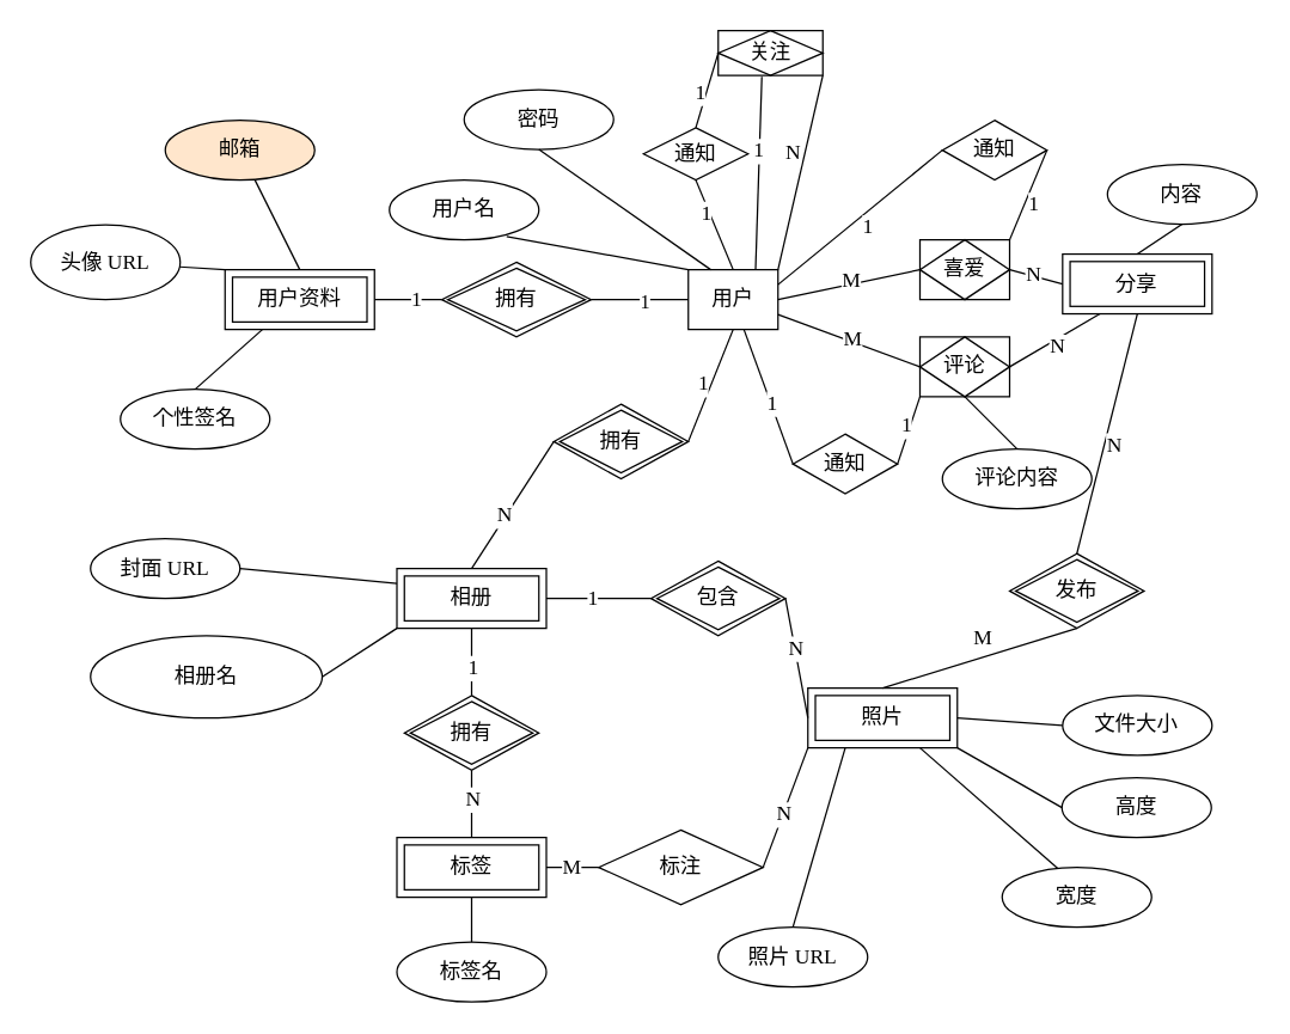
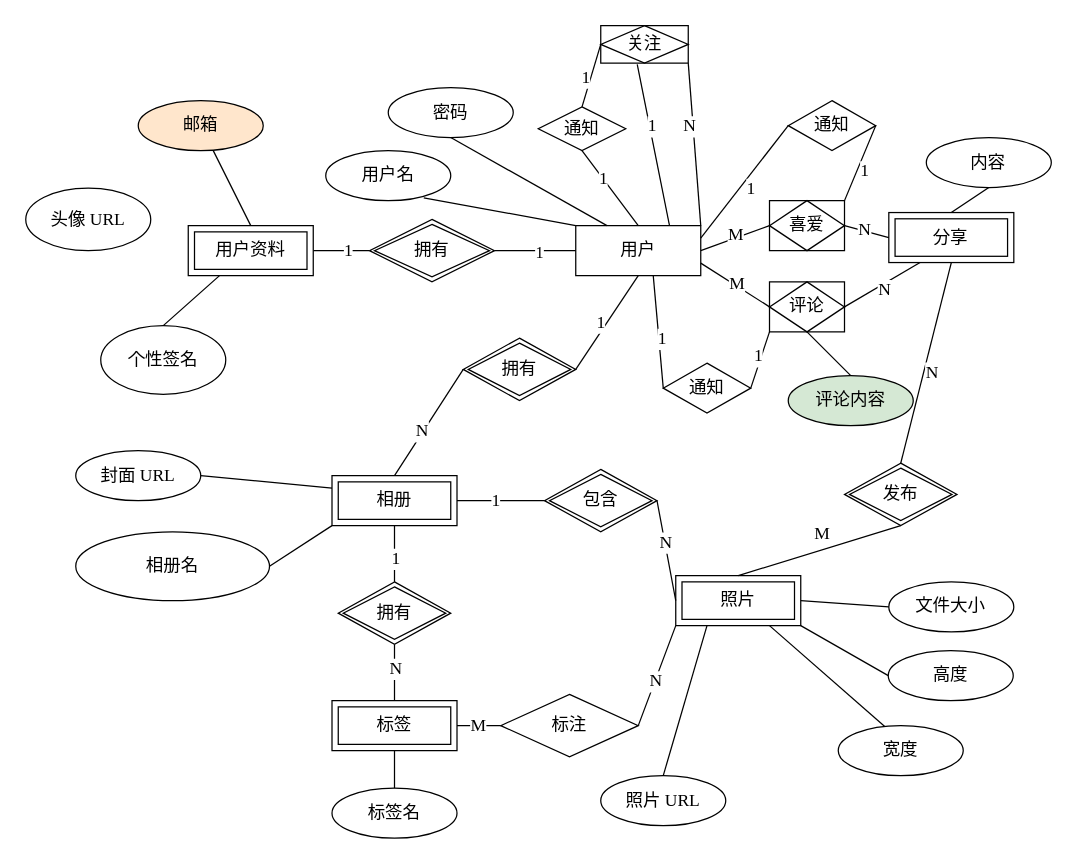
- <mxCell id="4" value="&lt;font face=&quot;宋体&quot;&gt;&lt;span style=&quot;font-size: 14px;&quot;&gt;密码&lt;/span&gt;&lt;/font&gt;" style="ellipse;whiteSpace=wrap;html=1;align=center;" parent="1" vertex="1"><mxGeometry x="310" y="59.54" width="100" height="40" as="geometry" /></mxCell>
+ <mxCell id="4" value="&lt;font face=&quot;宋体&quot;&gt;&lt;span style=&quot;font-size: 14px;&quot;&gt;密码&lt;/span&gt;&lt;/font&gt;" style="ellipse;whiteSpace=wrap;html=1;align=center;" parent="1" vertex="1"><mxGeometry x="310" y="69.54" width="100" height="40" as="geometry" /></mxCell>
- <mxCell id="9" value="" style="endArrow=none;html=1;rounded=0;exitX=0;exitY=0;exitDx=0;exitDy=0;" parent="1" source="19" target="5" edge="1"><mxGeometry relative="1" as="geometry"><mxPoint x="150" y="180" as="sourcePoint" /><mxPoint x="470" y="270" as="targetPoint" /></mxGeometry></mxCell>
- <mxCell id="2" value="&lt;font face=&quot;宋体&quot;&gt;&lt;span style=&quot;font-size: 14px;&quot;&gt;用户&lt;/span&gt;&lt;/font&gt;" style="whiteSpace=wrap;html=1;align=center;" parent="1" vertex="1"><mxGeometry x="460" y="180" width="60" height="40" as="geometry" /></mxCell>
+ <mxCell id="2" value="&lt;font face=&quot;宋体&quot;&gt;&lt;span style=&quot;font-size: 14px;&quot;&gt;用户&lt;/span&gt;&lt;/font&gt;" style="whiteSpace=wrap;html=1;align=center;" parent="1" vertex="1"><mxGeometry x="460" y="180" width="100" height="40" as="geometry" /></mxCell>
- <mxCell id="7" value="&lt;font face=&quot;宋体&quot;&gt;&lt;span style=&quot;font-size: 14px;&quot;&gt;个性签名&lt;/span&gt;&lt;/font&gt;" style="ellipse;whiteSpace=wrap;html=1;align=center;" parent="1" vertex="1"><mxGeometry x="80" y="260" width="100" height="40" as="geometry" /></mxCell>
+ <mxCell id="7" value="&lt;font face=&quot;宋体&quot;&gt;&lt;span style=&quot;font-size: 14px;&quot;&gt;个性签名&lt;/span&gt;&lt;/font&gt;" style="ellipse;whiteSpace=wrap;html=1;align=center;" parent="1" vertex="1"><mxGeometry x="80" y="260" width="100" height="55" as="geometry" /></mxCell>
- <mxCell id="75" value="&lt;font face=&quot;宋体&quot;&gt;&lt;span style=&quot;font-size: 14px;&quot;&gt;评论内容&lt;/span&gt;&lt;/font&gt;" style="ellipse;whiteSpace=wrap;html=1;align=center;" parent="1" vertex="1"><mxGeometry x="630" y="300" width="100" height="40" as="geometry" /></mxCell>
+ <mxCell id="75" value="&lt;font face=&quot;宋体&quot;&gt;&lt;span style=&quot;font-size: 14px;&quot;&gt;评论内容&lt;/span&gt;&lt;/font&gt;" style="ellipse;whiteSpace=wrap;html=1;align=center;fillColor=#d5e8d4;" parent="1" vertex="1"><mxGeometry x="630" y="300" width="100" height="40" as="geometry" /></mxCell>
